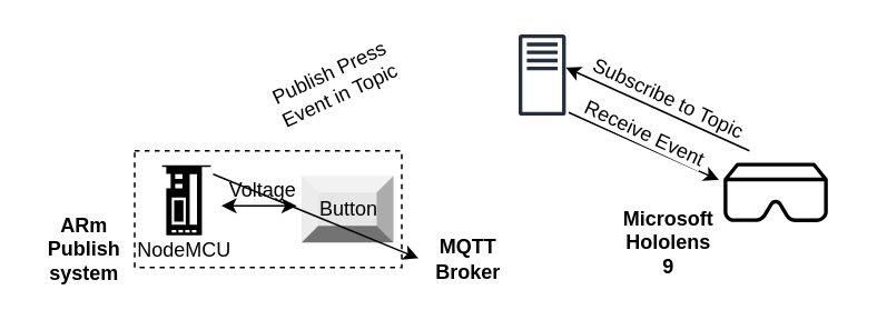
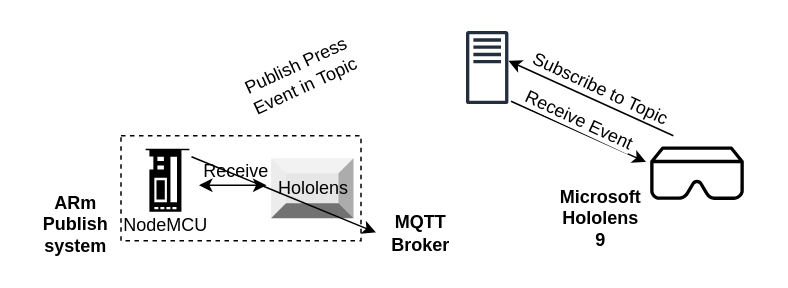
- <mxCell id="10" value="Voltage" style="text;html=1;strokeColor=none;fillColor=none;align=center;verticalAlign=middle;whiteSpace=wrap;rounded=0;dashed=1;" vertex="1" parent="1"><mxGeometry x="127" y="99" width="60" height="30" as="geometry" /></mxCell>
+ <mxCell id="10" value="Receive" style="text;html=1;strokeColor=none;fillColor=none;align=center;verticalAlign=middle;whiteSpace=wrap;rounded=0;dashed=1;" vertex="1" parent="1"><mxGeometry x="127" y="99" width="60" height="30" as="geometry" /></mxCell>
- <mxCell id="7" value="Button" style="labelPosition=center;verticalLabelPosition=middle;align=center;html=1;shape=mxgraph.basic.shaded_button;dx=10;fillColor=#E6E6E6;strokeColor=none;dashed=1;" vertex="1" parent="1"><mxGeometry x="180" y="105" width="55" height="40" as="geometry" /></mxCell>
+ <mxCell id="7" value="Hololens" style="labelPosition=center;verticalLabelPosition=middle;align=center;html=1;shape=mxgraph.basic.shaded_button;dx=10;fillColor=#E6E6E6;strokeColor=none;dashed=1;" vertex="1" parent="1"><mxGeometry x="180" y="105" width="55" height="40" as="geometry" /></mxCell>
